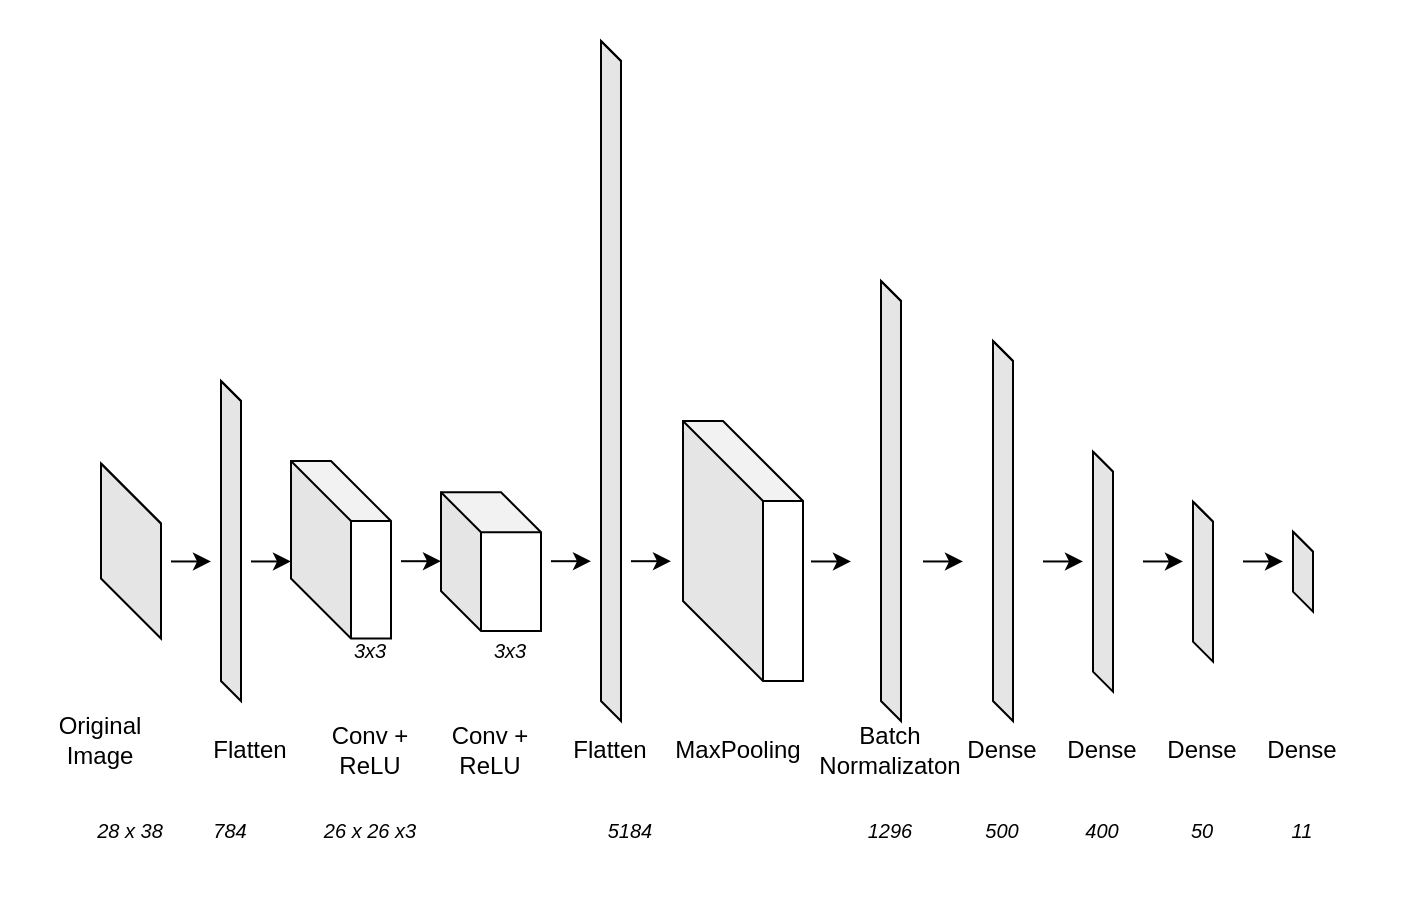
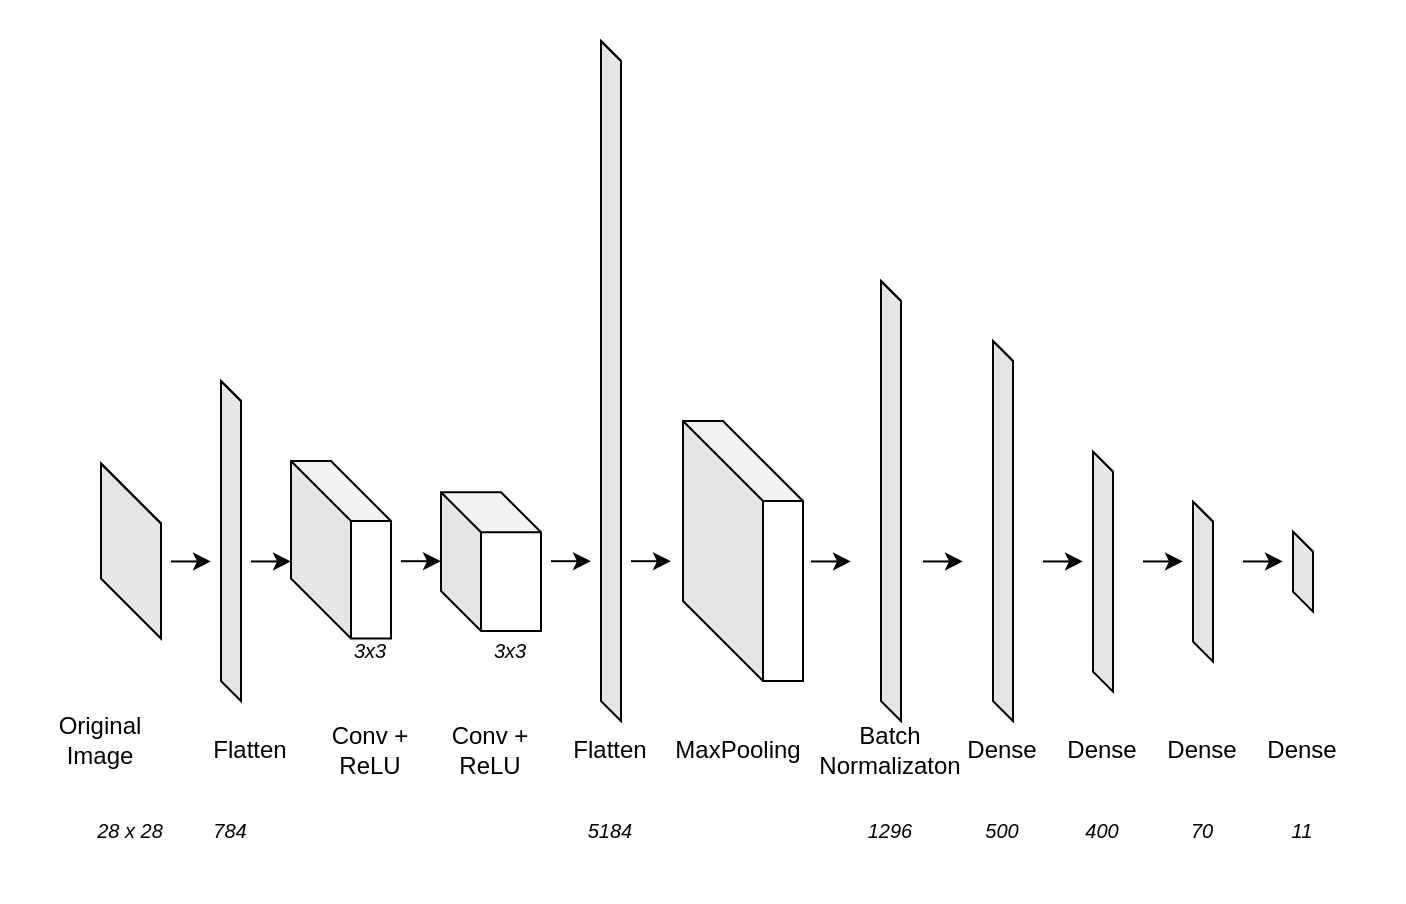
- <mxCell id="34" value="&lt;i&gt;&lt;font style=&quot;font-size: 10px;&quot;&gt;28 x 38&lt;/font&gt;&lt;/i&gt;" style="text;html=1;strokeColor=none;fillColor=none;align=center;verticalAlign=middle;whiteSpace=wrap;rounded=0;" parent="1" vertex="1"><mxGeometry x="35" y="400" width="60" height="30" as="geometry" /></mxCell>
+ <mxCell id="34" value="&lt;i&gt;&lt;font style=&quot;font-size: 10px;&quot;&gt;28 x 28&lt;/font&gt;&lt;/i&gt;" style="text;html=1;strokeColor=none;fillColor=none;align=center;verticalAlign=middle;whiteSpace=wrap;rounded=0;" parent="1" vertex="1"><mxGeometry x="35" y="400" width="60" height="30" as="geometry" /></mxCell>
- <mxCell id="36" value="&lt;i style=&quot;font-size: 10px;&quot;&gt;26 x 26 x3&lt;/i&gt;" style="text;html=1;strokeColor=none;fillColor=none;align=center;verticalAlign=middle;whiteSpace=wrap;rounded=0;fontSize=10;" parent="1" vertex="1"><mxGeometry x="155" y="400" width="60" height="30" as="geometry" /></mxCell>
- <mxCell id="37" value="&lt;i&gt;5184&lt;/i&gt;" style="text;html=1;strokeColor=none;fillColor=none;align=center;verticalAlign=middle;whiteSpace=wrap;rounded=0;fontSize=10;" parent="1" vertex="1"><mxGeometry x="285" y="400" width="60" height="30" as="geometry" /></mxCell>
+ <mxCell id="37" value="&lt;i&gt;5184&lt;/i&gt;" style="text;html=1;strokeColor=none;fillColor=none;align=center;verticalAlign=middle;whiteSpace=wrap;rounded=0;fontSize=10;" parent="1" vertex="1"><mxGeometry x="275" y="400" width="60" height="30" as="geometry" /></mxCell>
- <mxCell id="41" value="&lt;i&gt;50&lt;br&gt;&lt;/i&gt;" style="text;html=1;strokeColor=none;fillColor=none;align=center;verticalAlign=middle;whiteSpace=wrap;rounded=0;fontSize=10;" parent="1" vertex="1"><mxGeometry x="571" y="400" width="60" height="30" as="geometry" /></mxCell>
+ <mxCell id="41" value="&lt;i&gt;70&lt;br&gt;&lt;/i&gt;" style="text;html=1;strokeColor=none;fillColor=none;align=center;verticalAlign=middle;whiteSpace=wrap;rounded=0;fontSize=10;" parent="1" vertex="1"><mxGeometry x="571" y="400" width="60" height="30" as="geometry" /></mxCell>
